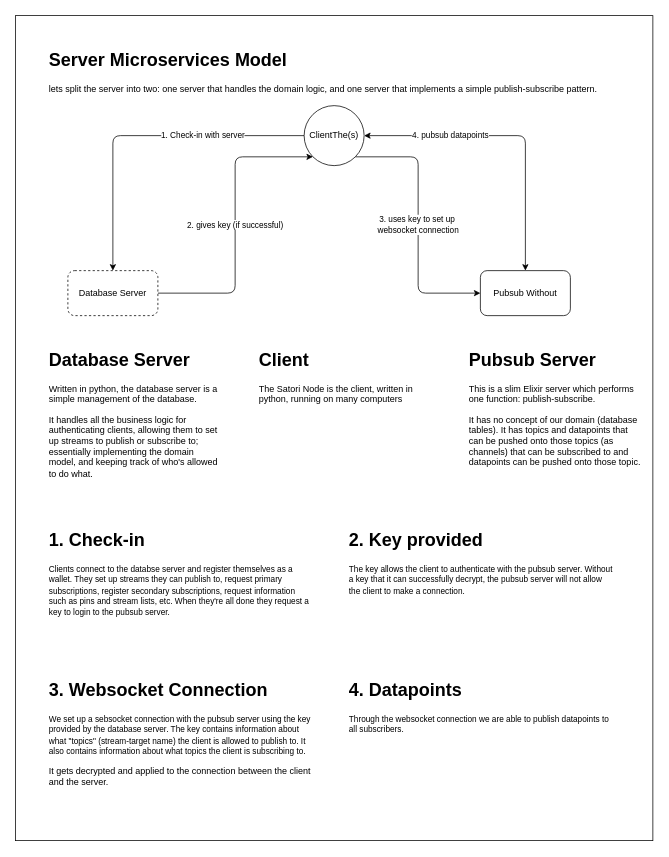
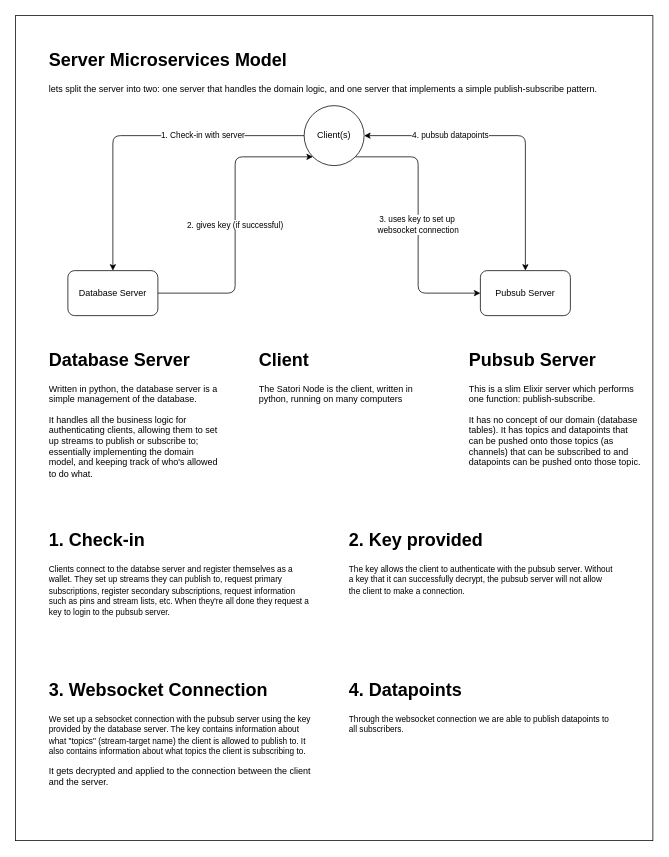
- <mxCell id="5" value="ClientThe(s)" style="ellipse;whiteSpace=wrap;html=1;aspect=fixed;" vertex="1" parent="1"><mxGeometry x="405" y="140" width="80" height="80" as="geometry" /></mxCell>
+ <mxCell id="5" value="Client(s)" style="ellipse;whiteSpace=wrap;html=1;aspect=fixed;" vertex="1" parent="1"><mxGeometry x="405" y="140" width="80" height="80" as="geometry" /></mxCell>
- <mxCell id="7" value="Database Server" style="rounded=1;whiteSpace=wrap;html=1;dashed=1;" vertex="1" parent="1"><mxGeometry x="90" y="360" width="120" height="60" as="geometry" /></mxCell>
+ <mxCell id="7" value="Database Server" style="rounded=1;whiteSpace=wrap;html=1;" vertex="1" parent="1"><mxGeometry x="90" y="360" width="120" height="60" as="geometry" /></mxCell>
- <mxCell id="9" value="Pubsub Without" style="rounded=1;whiteSpace=wrap;html=1;" vertex="1" parent="1"><mxGeometry x="640" y="360" width="120" height="60" as="geometry" /></mxCell>
+ <mxCell id="9" value="Pubsub Server" style="rounded=1;whiteSpace=wrap;html=1;" vertex="1" parent="1"><mxGeometry x="640" y="360" width="120" height="60" as="geometry" /></mxCell>
